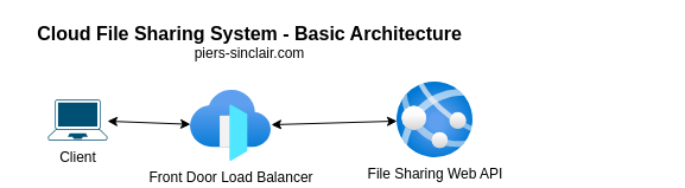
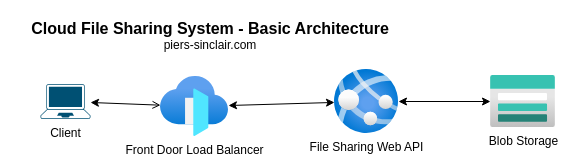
+ <mxCell id="2" value="" style="edgeStyle=none;html=1;startArrow=classic;startFill=1;" parent="1" source="3" target="4" edge="1"><mxGeometry relative="1" as="geometry" /></mxCell>
+ <mxCell id="4" value="Blob Storage" style="aspect=fixed;html=1;points=[];align=center;image;fontSize=12;image=img/lib/azure2/storage/Storage_Accounts.svg;" parent="1" vertex="1"><mxGeometry x="490" y="75" width="65" height="52" as="geometry" /></mxCell>
- <mxCell id="7" value="" style="edgeStyle=none;html=1;startArrow=classic;startFill=1;" parent="1" source="8" target="6" edge="1"><mxGeometry relative="1" as="geometry" /></mxCell>
+ <mxCell id="7" value="" style="edgeStyle=none;html=1;startArrow=classic;startFill=1;endArrow=open;" parent="1" source="8" target="6" edge="1"><mxGeometry relative="1" as="geometry" /></mxCell>
